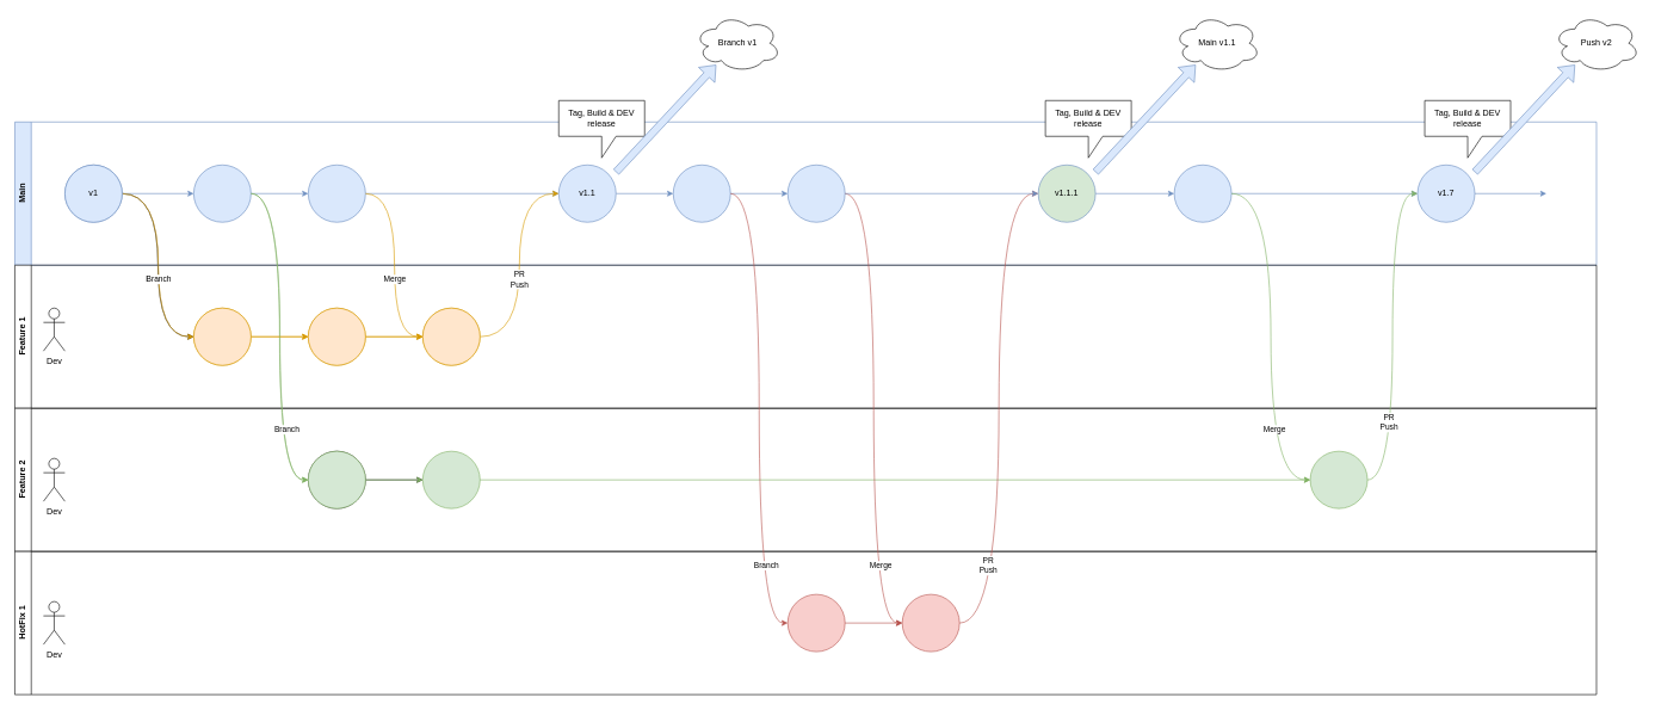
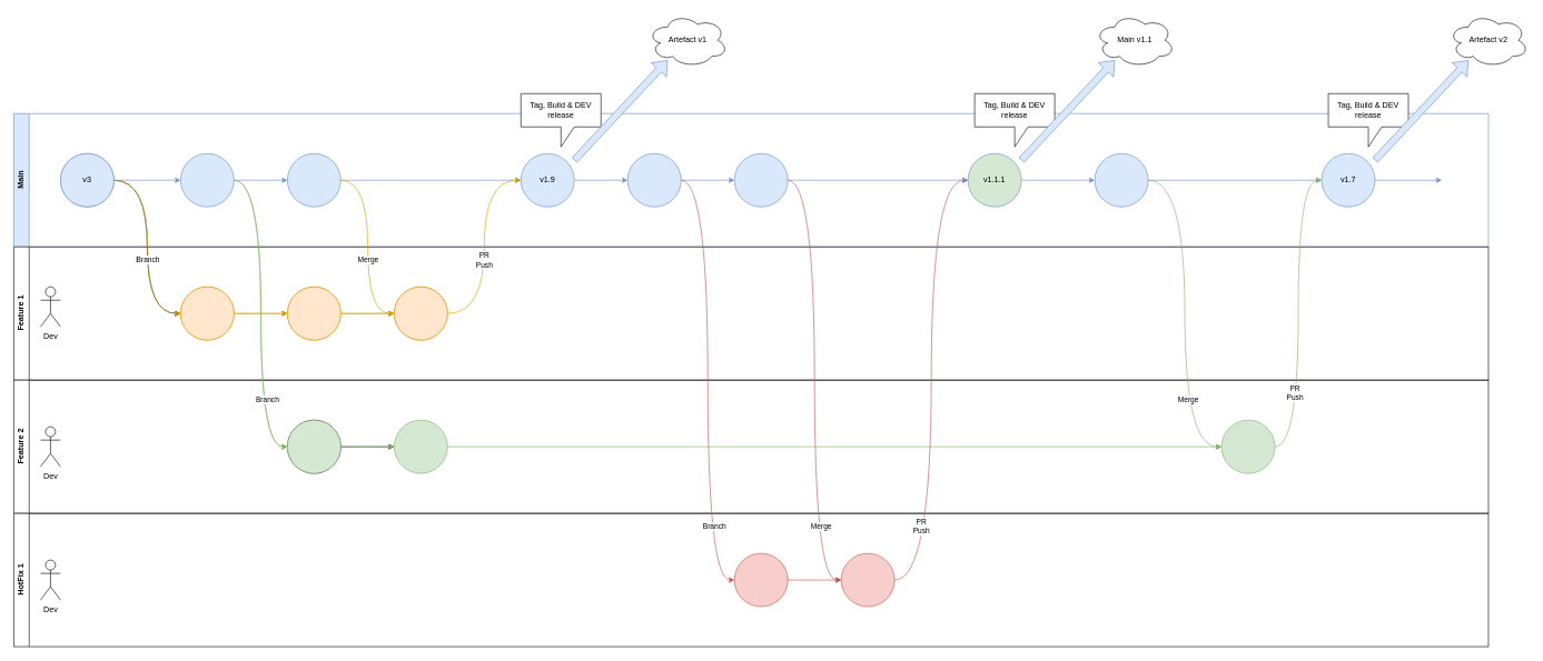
- <mxCell id="63" value="Branch v1" style="ellipse;shape=cloud;whiteSpace=wrap;html=1;" parent="1" vertex="1"><mxGeometry x="970" y="20" width="120" height="80" as="geometry" /></mxCell>
+ <mxCell id="63" value="Artefact v1" style="ellipse;shape=cloud;whiteSpace=wrap;html=1;" parent="1" vertex="1"><mxGeometry x="970" y="20" width="120" height="80" as="geometry" /></mxCell>
- <mxCell id="67" value="Push v2" style="ellipse;shape=cloud;whiteSpace=wrap;html=1;" parent="1" vertex="1"><mxGeometry x="2170" y="20" width="120" height="80" as="geometry" /></mxCell>
+ <mxCell id="67" value="Artefact v2" style="ellipse;shape=cloud;whiteSpace=wrap;html=1;" parent="1" vertex="1"><mxGeometry x="2170" y="20" width="120" height="80" as="geometry" /></mxCell>
- <mxCell id="59" value="v1" style="ellipse;whiteSpace=wrap;html=1;aspect=fixed;fillColor=#dae8fc;strokeColor=#6c8ebf;" parent="1" vertex="1"><mxGeometry x="90" y="230" width="80" height="80" as="geometry" /></mxCell>
+ <mxCell id="59" value="v3" style="ellipse;whiteSpace=wrap;html=1;aspect=fixed;fillColor=#dae8fc;strokeColor=#6c8ebf;" parent="1" vertex="1"><mxGeometry x="90" y="230" width="80" height="80" as="geometry" /></mxCell>
- <mxCell id="7" value="v1.1" style="ellipse;whiteSpace=wrap;html=1;aspect=fixed;fillColor=#dae8fc;strokeColor=#6c8ebf;" parent="5" vertex="1"><mxGeometry x="760" y="60" width="80" height="80" as="geometry" /></mxCell>
+ <mxCell id="7" value="v1.9" style="ellipse;whiteSpace=wrap;html=1;aspect=fixed;fillColor=#dae8fc;strokeColor=#6c8ebf;" parent="5" vertex="1"><mxGeometry x="760" y="60" width="80" height="80" as="geometry" /></mxCell>
